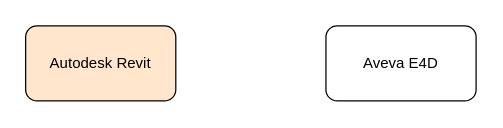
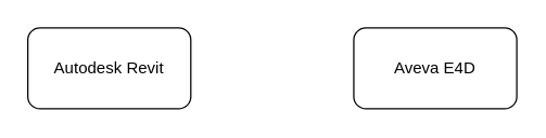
- <mxCell id="2" value="Autodesk Revit" style="rounded=1;whiteSpace=wrap;html=1;fillColor=#ffe6cc;" vertex="1" parent="1"><mxGeometry x="20" y="20" width="120" height="60" as="geometry" /></mxCell>
+ <mxCell id="2" value="Autodesk Revit" style="rounded=1;whiteSpace=wrap;html=1;" vertex="1" parent="1"><mxGeometry x="20" y="20" width="120" height="60" as="geometry" /></mxCell>
